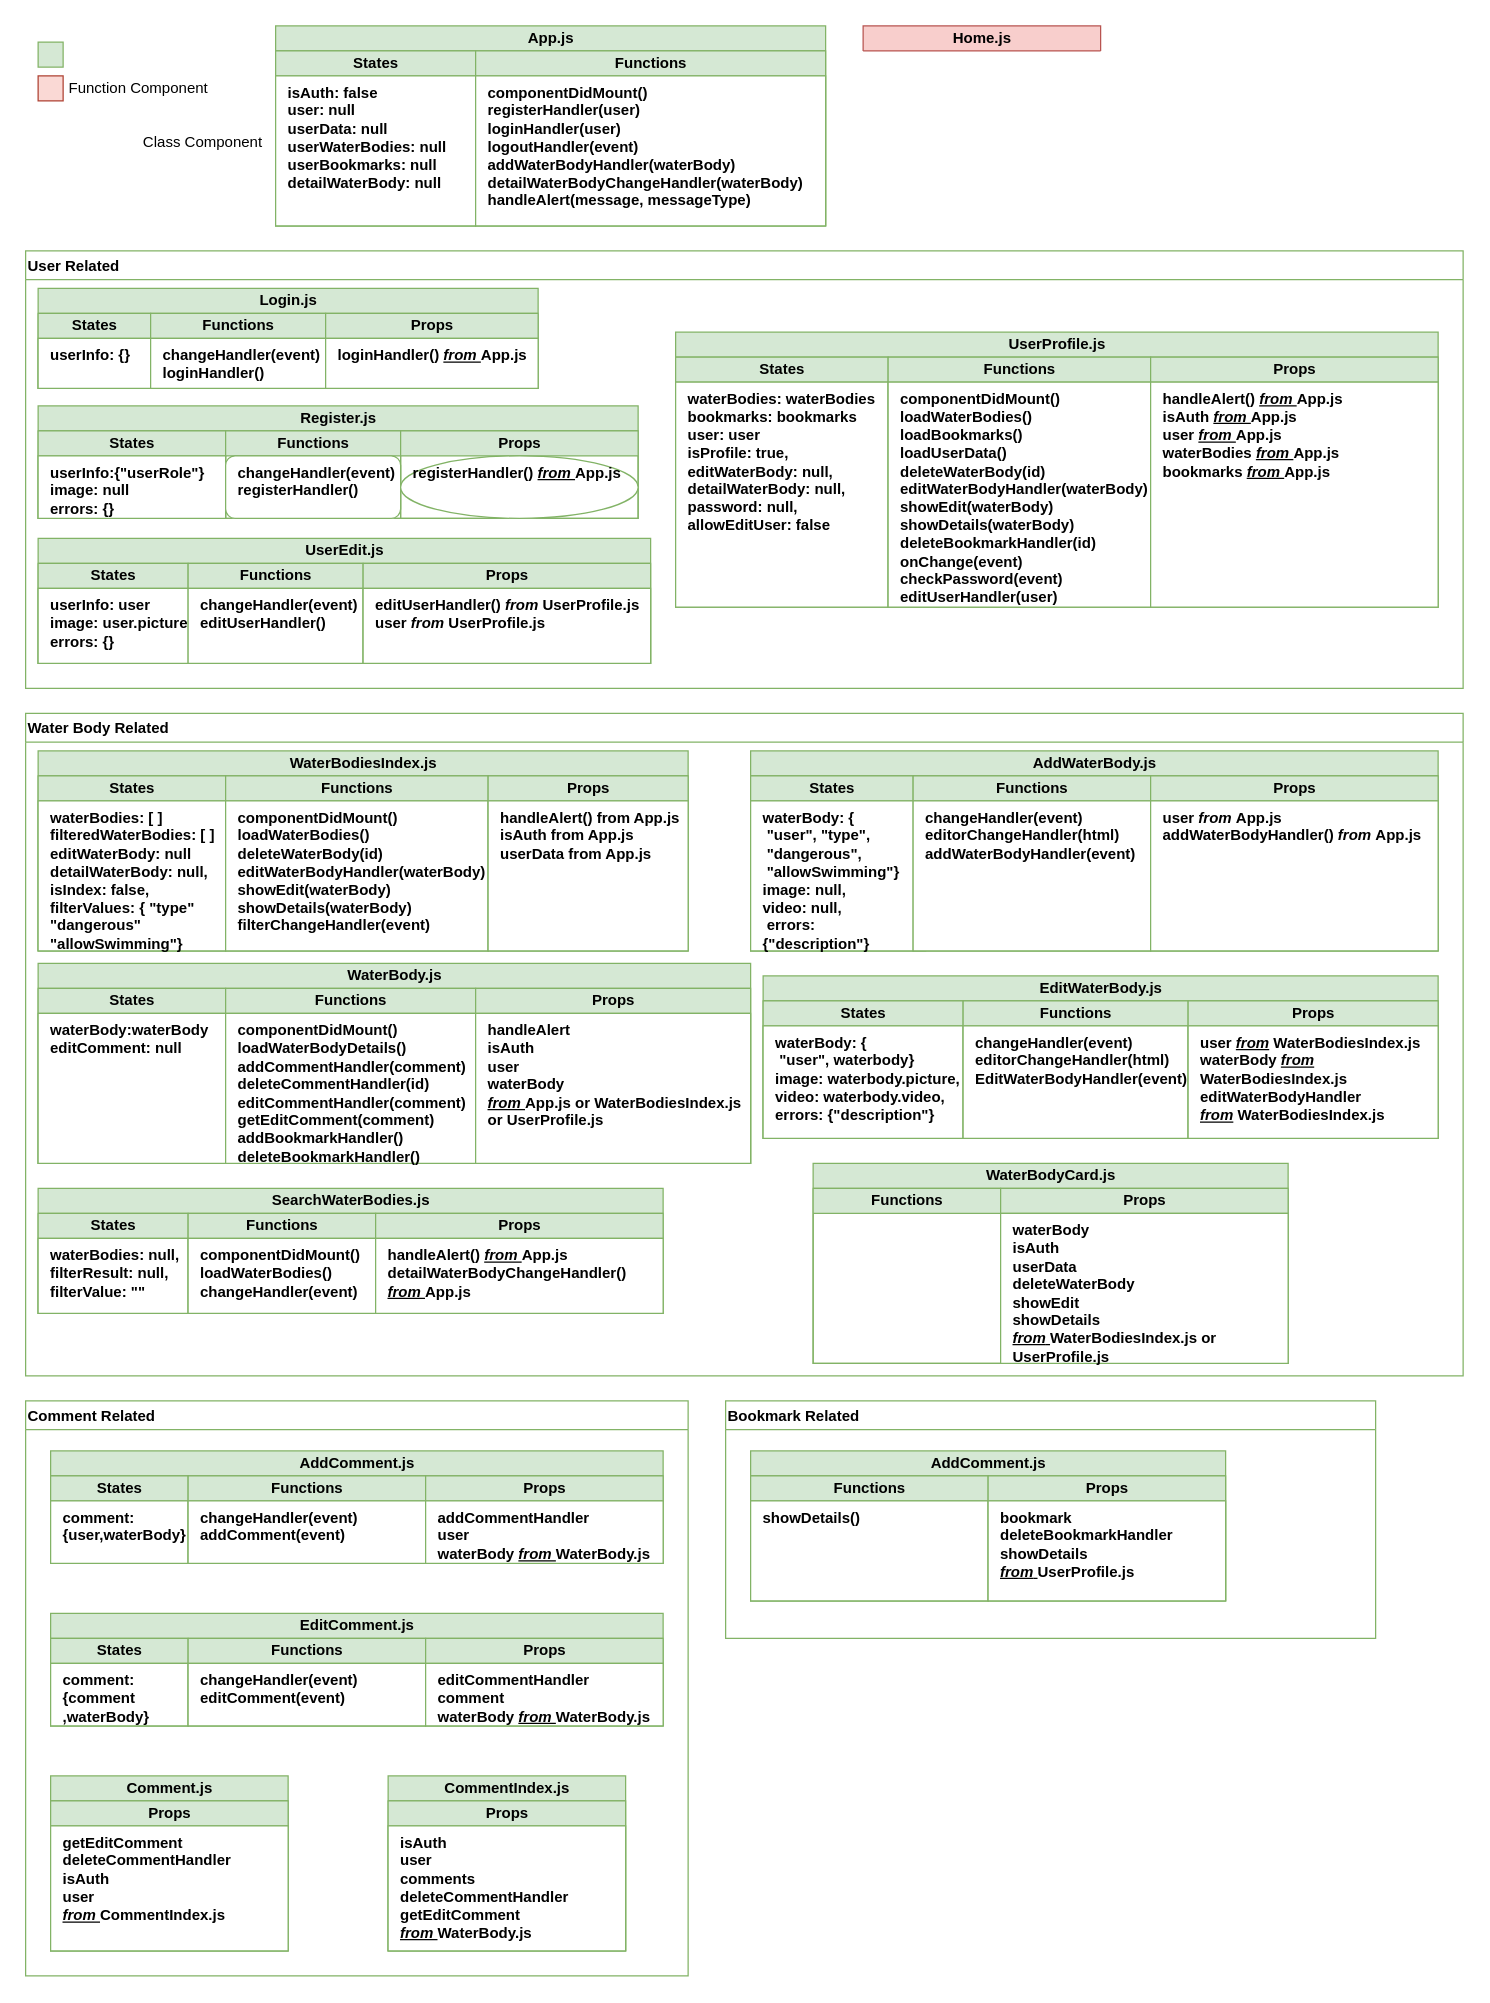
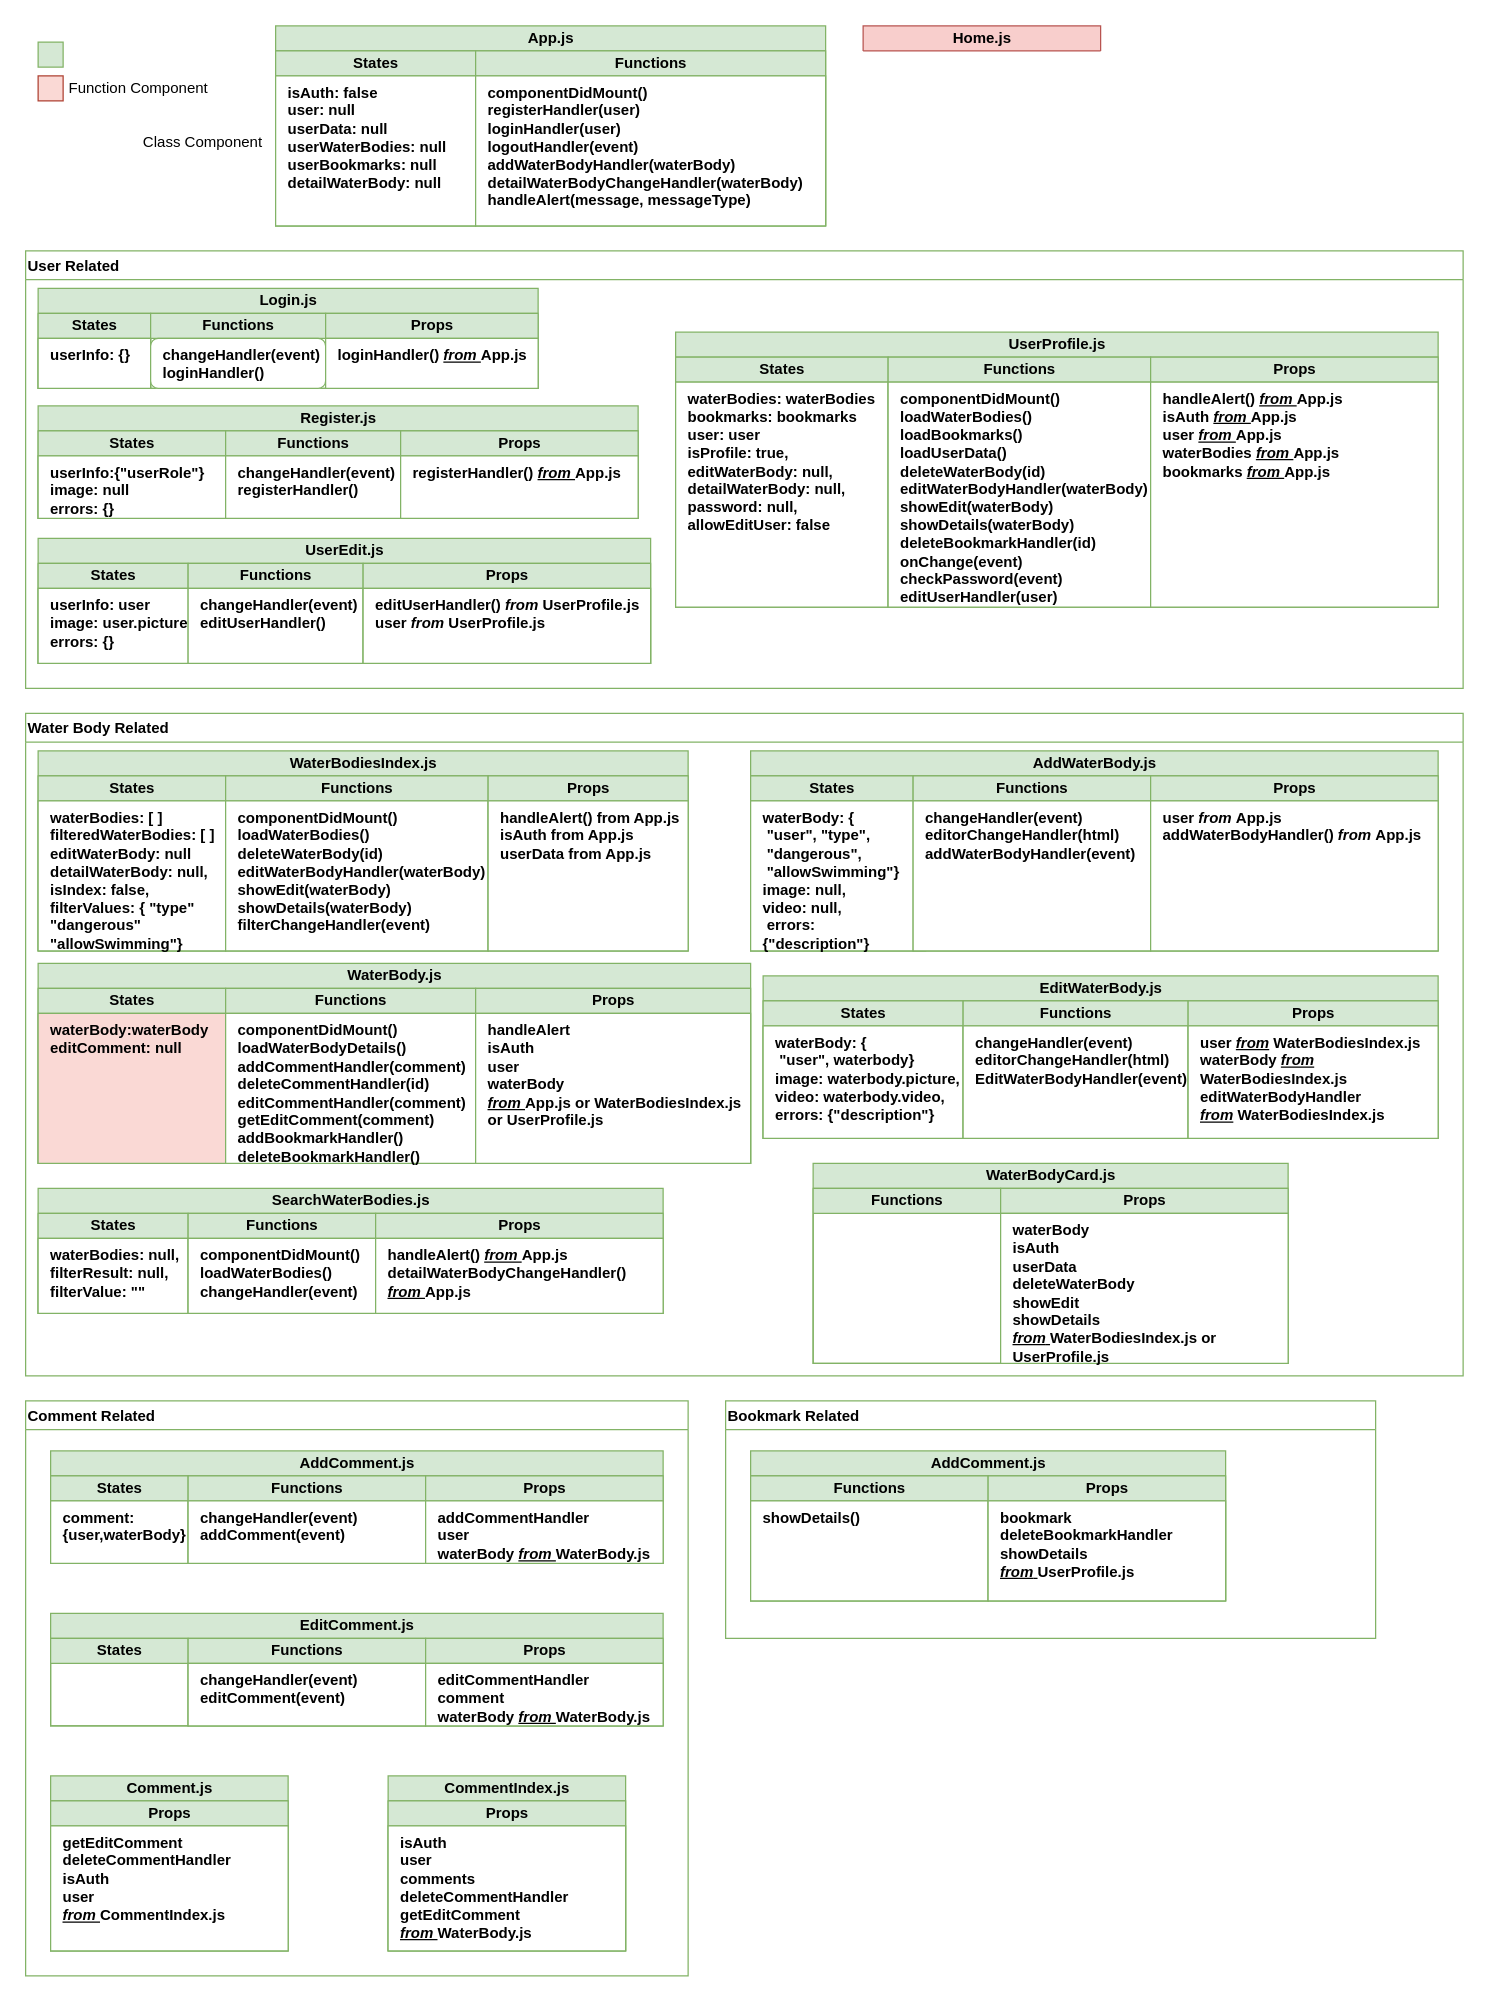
- <mxCell id="16" value="changeHandler(event)&lt;br&gt;loginHandler()" style="whiteSpace=wrap;html=1;strokeColor=#82B366;align=left;verticalAlign=top;spacingLeft=8;fontStyle=1" parent="15" vertex="1"><mxGeometry y="20" width="140" height="40" as="geometry" /></mxCell>
+ <mxCell id="16" value="changeHandler(event)&lt;br&gt;loginHandler()" style="whiteSpace=wrap;html=1;strokeColor=#82B366;align=left;verticalAlign=top;spacingLeft=8;fontStyle=1;rounded=1;" parent="15" vertex="1"><mxGeometry y="20" width="140" height="40" as="geometry" /></mxCell>
- <mxCell id="23" value="changeHandler(event)&lt;br&gt;registerHandler()" style="whiteSpace=wrap;html=1;strokeColor=#82B366;align=left;verticalAlign=top;spacingLeft=8;fontStyle=1;rounded=1;" parent="22" vertex="1"><mxGeometry y="20" width="140" height="50" as="geometry" /></mxCell>
+ <mxCell id="23" value="changeHandler(event)&lt;br&gt;registerHandler()" style="whiteSpace=wrap;html=1;strokeColor=#82B366;align=left;verticalAlign=top;spacingLeft=8;fontStyle=1" parent="22" vertex="1"><mxGeometry y="20" width="140" height="50" as="geometry" /></mxCell>
- <mxCell id="25" value="registerHandler() &lt;i&gt;&lt;u&gt;from &lt;/u&gt;&lt;/i&gt;App.js" style="ellipse;whiteSpace=wrap;html=1;strokeColor=#82B366;spacingLeft=8;verticalAlign=top;align=left;fontStyle=1;" parent="24" vertex="1"><mxGeometry y="20" width="190" height="50" as="geometry" /></mxCell>
+ <mxCell id="25" value="registerHandler() &lt;i&gt;&lt;u&gt;from &lt;/u&gt;&lt;/i&gt;App.js" style="whiteSpace=wrap;html=1;strokeColor=#82B366;spacingLeft=8;verticalAlign=top;align=left;fontStyle=1" parent="24" vertex="1"><mxGeometry y="20" width="190" height="50" as="geometry" /></mxCell>
- <mxCell id="50" value="&lt;blockquote style=&quot;margin: 0 0 0 40px ; border: none ; padding: 0px&quot;&gt;&lt;/blockquote&gt;&lt;span&gt;&lt;b&gt;&lt;div&gt;waterBody:waterBody&lt;/div&gt;&lt;div&gt;editComment: null&lt;/div&gt;&lt;/b&gt;&lt;/span&gt;&lt;blockquote style=&quot;margin: 0 0 0 40px ; border: none ; padding: 0px&quot;&gt;&lt;/blockquote&gt;&lt;blockquote style=&quot;margin: 0 0 0 40px ; border: none ; padding: 0px&quot;&gt;&lt;/blockquote&gt;&lt;blockquote style=&quot;margin: 0 0 0 40px ; border: none ; padding: 0px&quot;&gt;&lt;/blockquote&gt;" style="whiteSpace=wrap;html=1;strokeColor=#82B366;align=left;spacingLeft=8;verticalAlign=top;horizontal=1;" parent="49" vertex="1"><mxGeometry y="20" width="150" height="120" as="geometry" /></mxCell>
+ <mxCell id="50" value="&lt;blockquote style=&quot;margin: 0 0 0 40px ; border: none ; padding: 0px&quot;&gt;&lt;/blockquote&gt;&lt;span&gt;&lt;b&gt;&lt;div&gt;waterBody:waterBody&lt;/div&gt;&lt;div&gt;editComment: null&lt;/div&gt;&lt;/b&gt;&lt;/span&gt;&lt;blockquote style=&quot;margin: 0 0 0 40px ; border: none ; padding: 0px&quot;&gt;&lt;/blockquote&gt;&lt;blockquote style=&quot;margin: 0 0 0 40px ; border: none ; padding: 0px&quot;&gt;&lt;/blockquote&gt;&lt;blockquote style=&quot;margin: 0 0 0 40px ; border: none ; padding: 0px&quot;&gt;&lt;/blockquote&gt;" style="whiteSpace=wrap;html=1;strokeColor=#82B366;align=left;spacingLeft=8;verticalAlign=top;horizontal=1;fillColor=#fad9d5;" parent="49" vertex="1"><mxGeometry y="20" width="150" height="120" as="geometry" /></mxCell>
- <mxCell id="91" value="&lt;blockquote style=&quot;margin: 0 0 0 40px ; border: none ; padding: 0px&quot;&gt;&lt;/blockquote&gt;&lt;span&gt;&lt;b&gt;&lt;div&gt;comment:&amp;nbsp;&lt;/div&gt;&lt;div&gt;{&lt;span&gt;comment&lt;/span&gt;&lt;/div&gt;&lt;div&gt;&lt;span&gt;,&lt;/span&gt;&lt;span&gt;waterBody}&lt;/span&gt;&lt;/div&gt;&lt;/b&gt;&lt;/span&gt;&lt;blockquote style=&quot;margin: 0 0 0 40px ; border: none ; padding: 0px&quot;&gt;&lt;/blockquote&gt;&lt;blockquote style=&quot;margin: 0 0 0 40px ; border: none ; padding: 0px&quot;&gt;&lt;/blockquote&gt;&lt;blockquote style=&quot;margin: 0 0 0 40px ; border: none ; padding: 0px&quot;&gt;&lt;/blockquote&gt;" style="whiteSpace=wrap;html=1;strokeColor=#82B366;align=left;spacingLeft=8;verticalAlign=top;horizontal=1;" vertex="1" parent="90"><mxGeometry y="20" width="110" height="50" as="geometry" /></mxCell>
